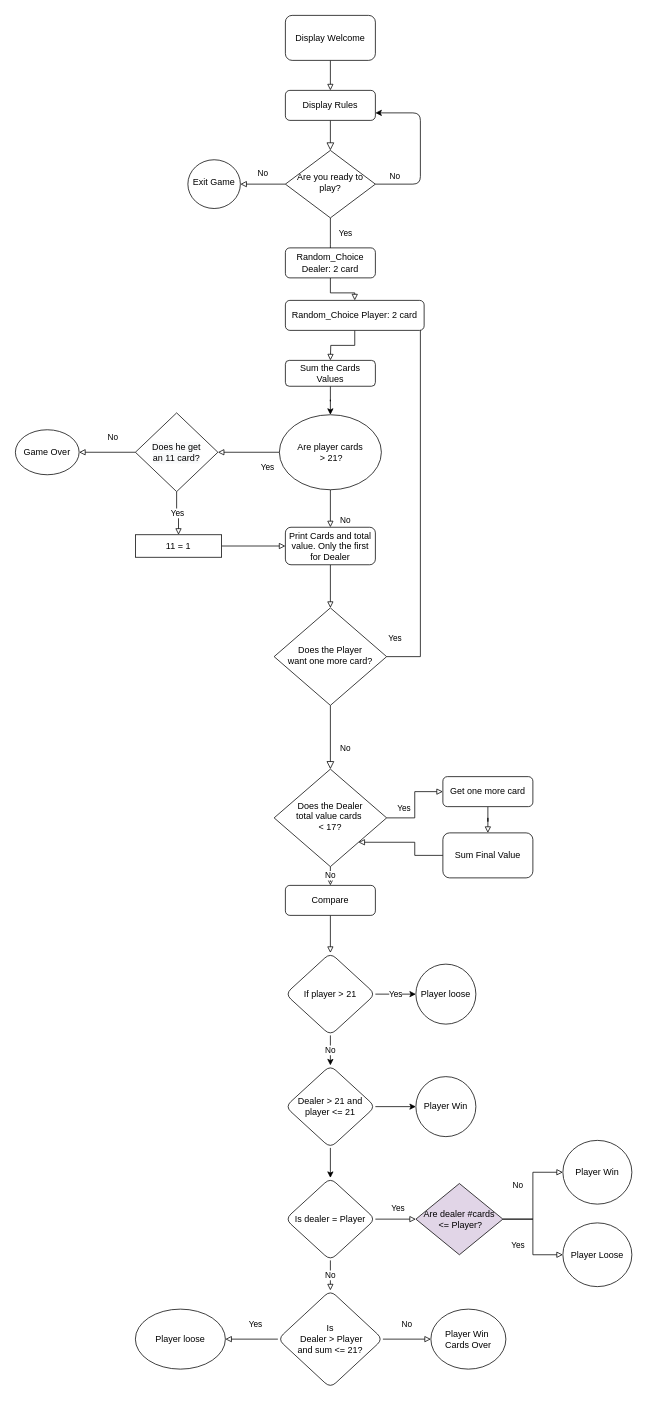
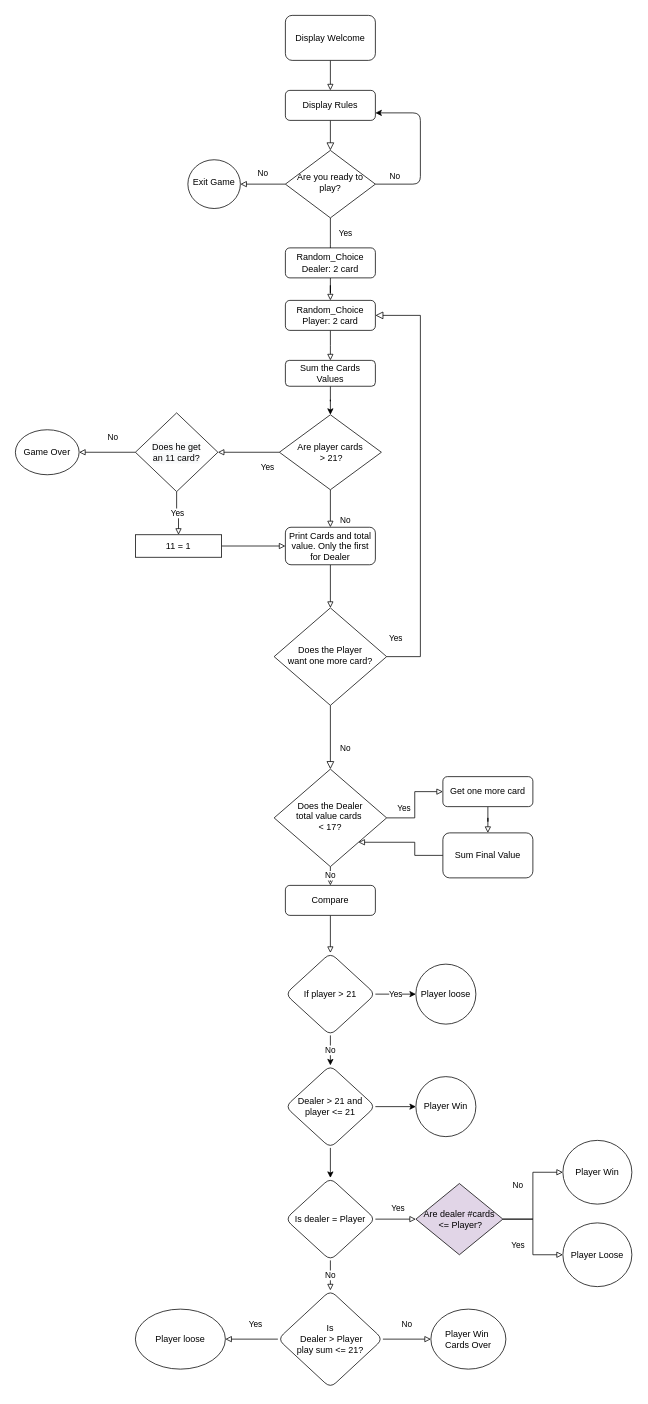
- <mxCell id="19" value="Random_Choice Player: 2 card" style="rounded=1;whiteSpace=wrap;html=1;fontSize=12;glass=0;strokeWidth=1;shadow=0;" parent="1" vertex="1"><mxGeometry x="380" y="400" width="185" height="40" as="geometry" /></mxCell>
+ <mxCell id="19" value="Random_Choice Player: 2 card" style="rounded=1;whiteSpace=wrap;html=1;fontSize=12;glass=0;strokeWidth=1;shadow=0;" parent="1" vertex="1"><mxGeometry x="380" y="400" width="120" height="40" as="geometry" /></mxCell>
- <mxCell id="26" value="&lt;span&gt;Are player cards&lt;br&gt;&amp;nbsp;&amp;gt; 21?&lt;/span&gt;" style="ellipse;whiteSpace=wrap;html=1;" parent="1" vertex="1"><mxGeometry x="372" y="552.5" width="136" height="100" as="geometry" /></mxCell>
+ <mxCell id="26" value="&lt;span&gt;Are player cards&lt;br&gt;&amp;nbsp;&amp;gt; 21?&lt;/span&gt;" style="rhombus;whiteSpace=wrap;html=1;" parent="1" vertex="1"><mxGeometry x="372" y="552.5" width="136" height="100" as="geometry" /></mxCell>
- <mxCell id="42" value="Is&lt;br&gt;&amp;nbsp;Dealer &amp;gt; Player&lt;br&gt;and sum &amp;lt;= 21?" style="rhombus;whiteSpace=wrap;html=1;rounded=1;shadow=0;strokeWidth=1;glass=0;" parent="1" vertex="1"><mxGeometry x="370" y="1720" width="140" height="130" as="geometry" /></mxCell>
+ <mxCell id="42" value="Is&lt;br&gt;&amp;nbsp;Dealer &amp;gt; Player&lt;br&gt;play sum &amp;lt;= 21?" style="rhombus;whiteSpace=wrap;html=1;rounded=1;shadow=0;strokeWidth=1;glass=0;" parent="1" vertex="1"><mxGeometry x="370" y="1720" width="140" height="130" as="geometry" /></mxCell>
